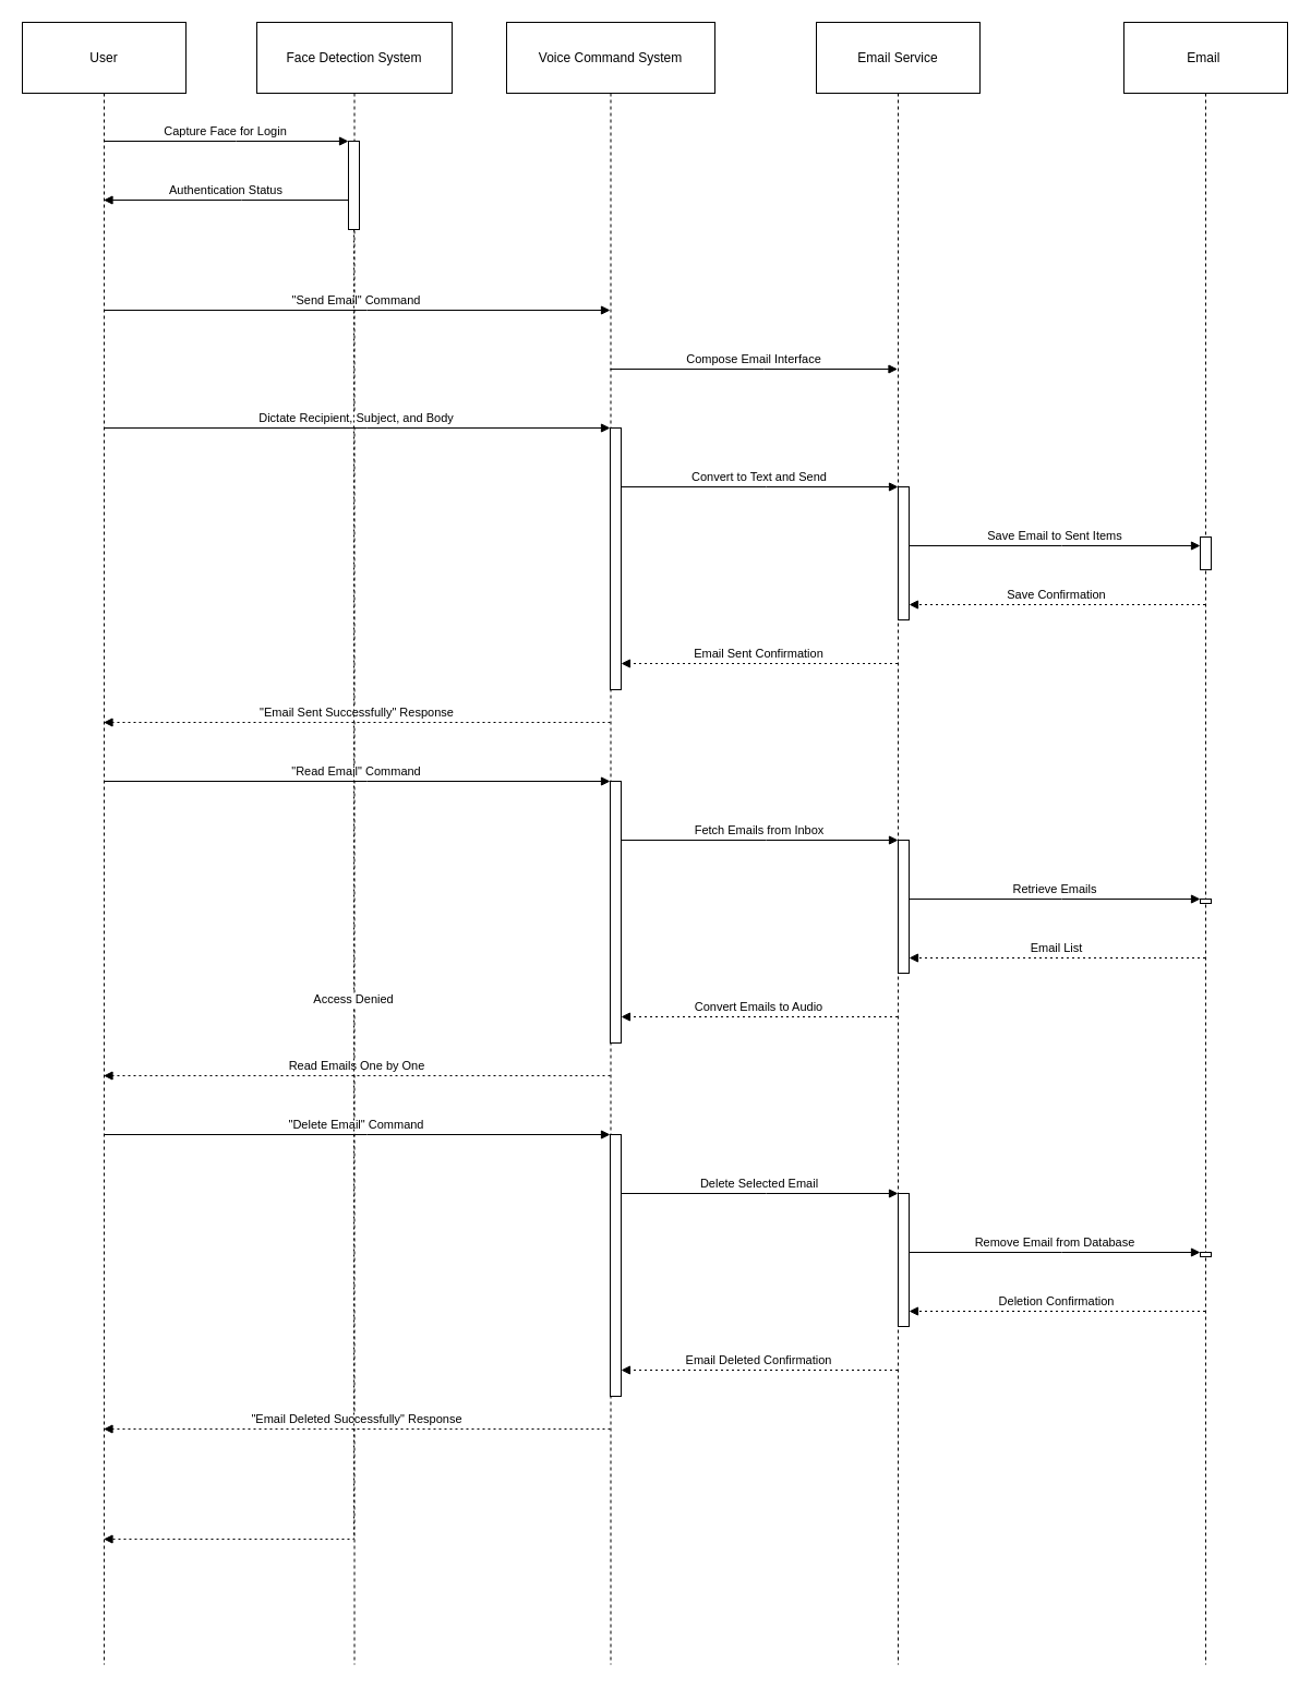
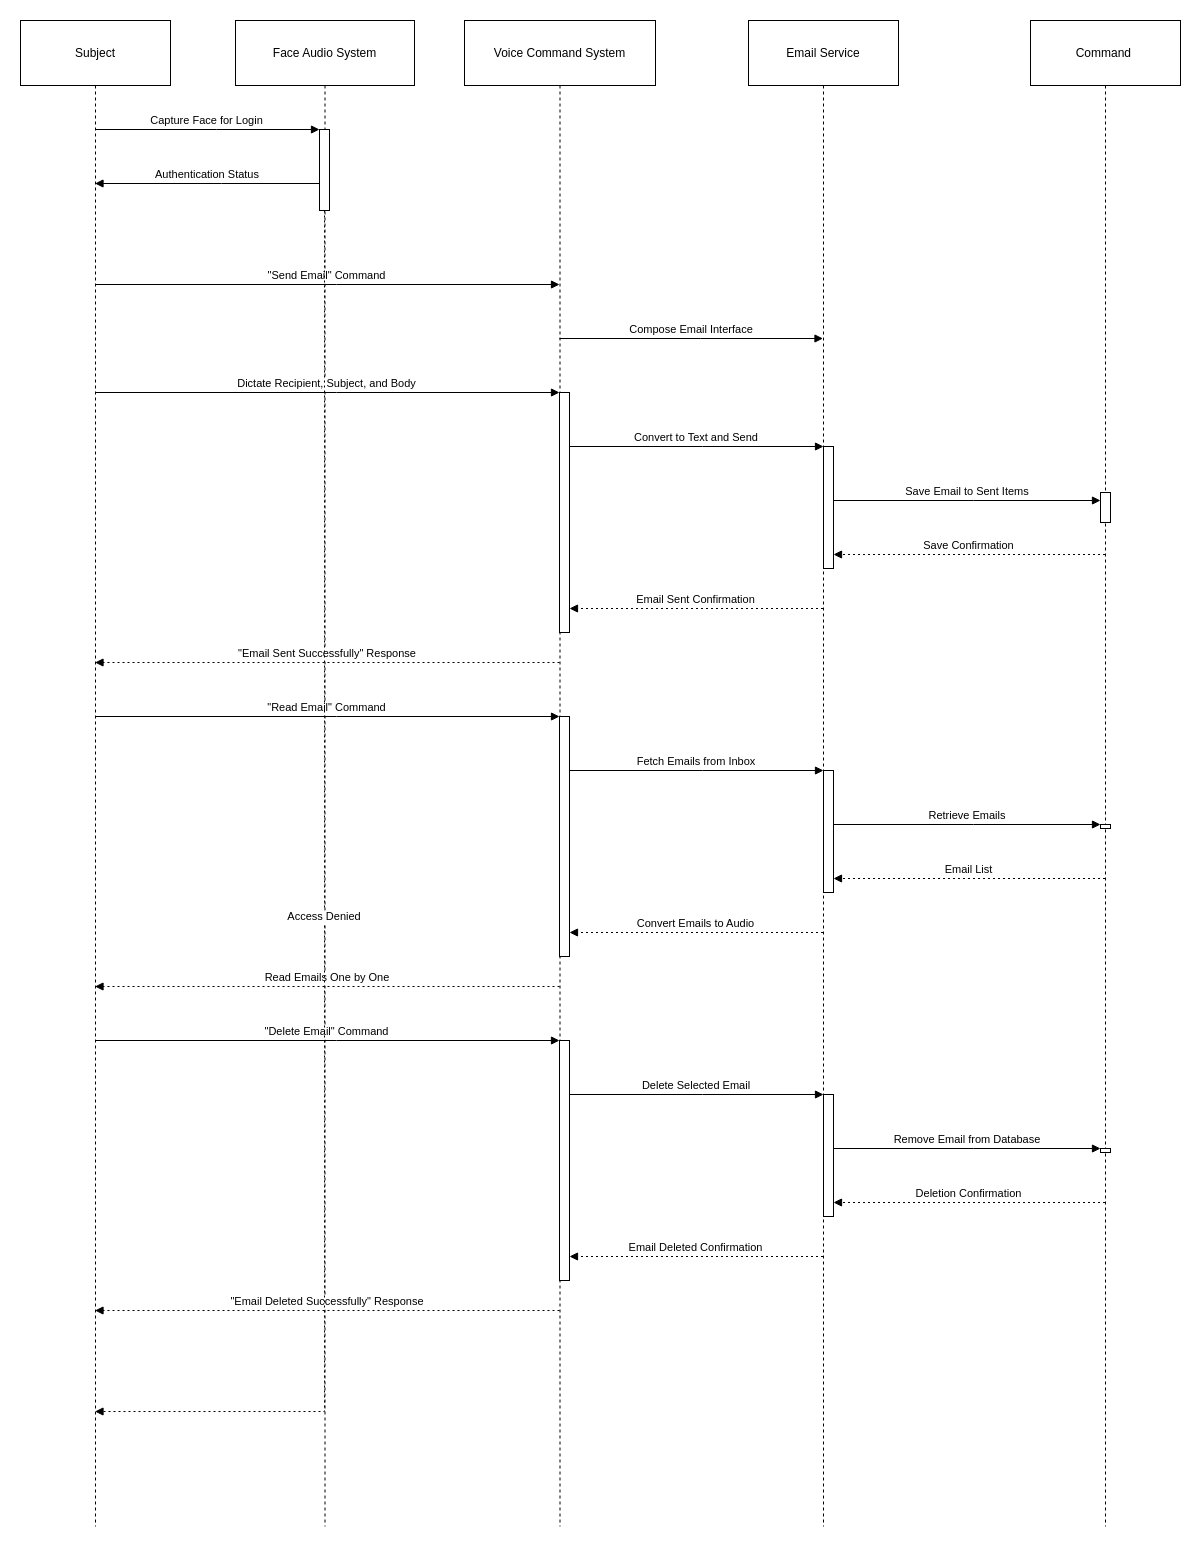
- <mxCell id="2" value="User" style="shape=umlLifeline;perimeter=lifelinePerimeter;whiteSpace=wrap;container=1;dropTarget=0;collapsible=0;recursiveResize=0;outlineConnect=0;portConstraint=eastwest;newEdgeStyle={&quot;edgeStyle&quot;:&quot;elbowEdgeStyle&quot;,&quot;elbow&quot;:&quot;vertical&quot;,&quot;curved&quot;:0,&quot;rounded&quot;:0};size=65;" vertex="1" parent="1"><mxGeometry x="20" y="20" width="150" height="1506" as="geometry" /></mxCell>
+ <mxCell id="2" value="Subject" style="shape=umlLifeline;perimeter=lifelinePerimeter;whiteSpace=wrap;container=1;dropTarget=0;collapsible=0;recursiveResize=0;outlineConnect=0;portConstraint=eastwest;newEdgeStyle={&quot;edgeStyle&quot;:&quot;elbowEdgeStyle&quot;,&quot;elbow&quot;:&quot;vertical&quot;,&quot;curved&quot;:0,&quot;rounded&quot;:0};size=65;" vertex="1" parent="1"><mxGeometry x="20" y="20" width="150" height="1506" as="geometry" /></mxCell>
- <mxCell id="3" value="Face Detection System" style="shape=umlLifeline;perimeter=lifelinePerimeter;whiteSpace=wrap;container=1;dropTarget=0;collapsible=0;recursiveResize=0;outlineConnect=0;portConstraint=eastwest;newEdgeStyle={&quot;edgeStyle&quot;:&quot;elbowEdgeStyle&quot;,&quot;elbow&quot;:&quot;vertical&quot;,&quot;curved&quot;:0,&quot;rounded&quot;:0};size=65;" vertex="1" parent="1"><mxGeometry x="235" y="20" width="179" height="1506" as="geometry" /></mxCell>
+ <mxCell id="3" value="Face Audio System" style="shape=umlLifeline;perimeter=lifelinePerimeter;whiteSpace=wrap;container=1;dropTarget=0;collapsible=0;recursiveResize=0;outlineConnect=0;portConstraint=eastwest;newEdgeStyle={&quot;edgeStyle&quot;:&quot;elbowEdgeStyle&quot;,&quot;elbow&quot;:&quot;vertical&quot;,&quot;curved&quot;:0,&quot;rounded&quot;:0};size=65;" vertex="1" parent="1"><mxGeometry x="235" y="20" width="179" height="1506" as="geometry" /></mxCell>
- <mxCell id="13" value="Email " style="shape=umlLifeline;perimeter=lifelinePerimeter;whiteSpace=wrap;container=1;dropTarget=0;collapsible=0;recursiveResize=0;outlineConnect=0;portConstraint=eastwest;newEdgeStyle={&quot;edgeStyle&quot;:&quot;elbowEdgeStyle&quot;,&quot;elbow&quot;:&quot;vertical&quot;,&quot;curved&quot;:0,&quot;rounded&quot;:0};size=65;" vertex="1" parent="1"><mxGeometry x="1030" y="20" width="150" height="1506" as="geometry" /></mxCell>
+ <mxCell id="13" value="Command " style="shape=umlLifeline;perimeter=lifelinePerimeter;whiteSpace=wrap;container=1;dropTarget=0;collapsible=0;recursiveResize=0;outlineConnect=0;portConstraint=eastwest;newEdgeStyle={&quot;edgeStyle&quot;:&quot;elbowEdgeStyle&quot;,&quot;elbow&quot;:&quot;vertical&quot;,&quot;curved&quot;:0,&quot;rounded&quot;:0};size=65;" vertex="1" parent="1"><mxGeometry x="1030" y="20" width="150" height="1506" as="geometry" /></mxCell>
